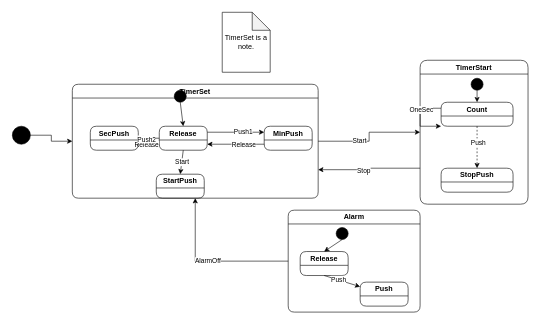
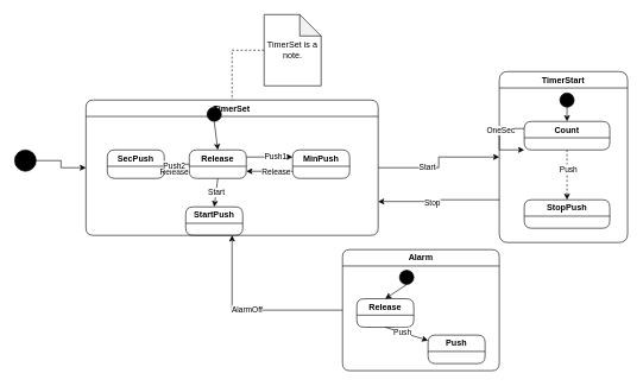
+ <mxCell id="31" style="edgeStyle=orthogonalEdgeStyle;rounded=0;orthogonalLoop=1;jettySize=auto;html=1;exitX=0;exitY=0.5;exitDx=0;exitDy=0;exitPerimeter=0;entryX=0.5;entryY=0;entryDx=0;entryDy=0;endArrow=none;endFill=0;dashed=1;" parent="1" source="32" target="6" edge="1"><mxGeometry relative="1" as="geometry" /></mxCell>
- <mxCell id="10" value="MinPush" style="swimlane;rounded=1;whiteSpace=wrap;html=1;glass=0;sketch=0;" parent="6" vertex="1"><mxGeometry x="320" y="70" width="80" height="40" as="geometry" /></mxCell>
+ <mxCell id="10" value="MinPush" style="swimlane;rounded=1;whiteSpace=wrap;html=1;glass=0;sketch=0;" parent="6" vertex="1"><mxGeometry x="290" y="70" width="80" height="40" as="geometry" /></mxCell>
